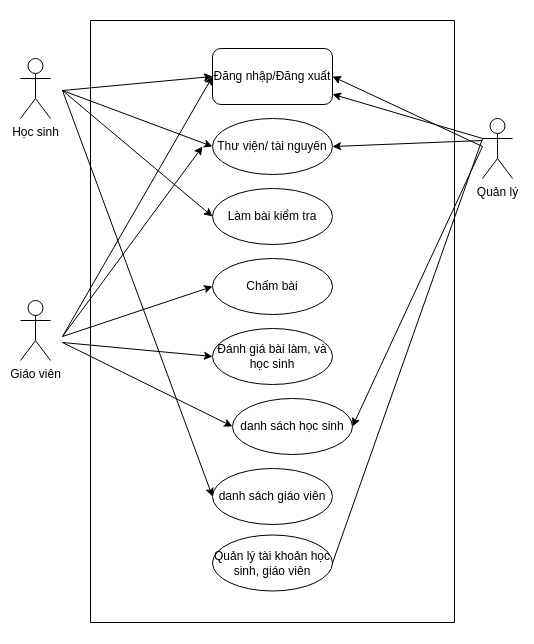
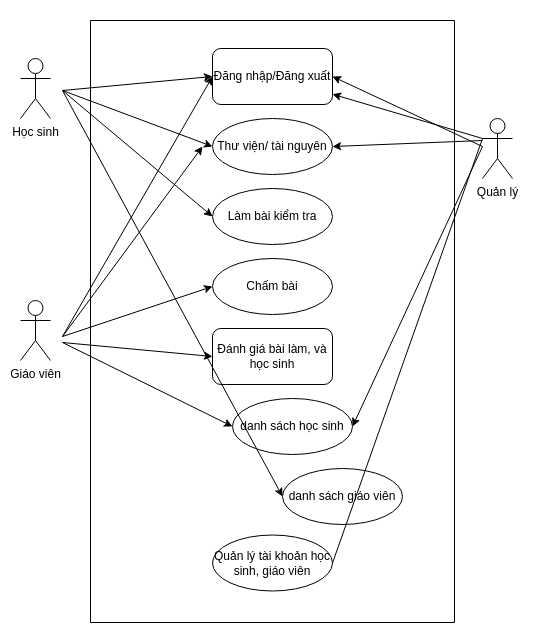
- <mxCell id="10" value="Đánh giá bài làm, và học sinh" style="ellipse;whiteSpace=wrap;html=1;" vertex="1" parent="1"><mxGeometry x="212" y="328" width="120" height="56" as="geometry" /></mxCell>
+ <mxCell id="10" value="Đánh giá bài làm, và học sinh" style="whiteSpace=wrap;html=1;rounded=1;" vertex="1" parent="1"><mxGeometry x="212" y="328" width="120" height="56" as="geometry" /></mxCell>
- <mxCell id="12" value="danh sách giáo viên" style="ellipse;whiteSpace=wrap;html=1;" vertex="1" parent="1"><mxGeometry x="212" y="468" width="120" height="56" as="geometry" /></mxCell>
+ <mxCell id="12" value="danh sách giáo viên" style="ellipse;whiteSpace=wrap;html=1;" vertex="1" parent="1"><mxGeometry x="282" y="468" width="120" height="56" as="geometry" /></mxCell>
